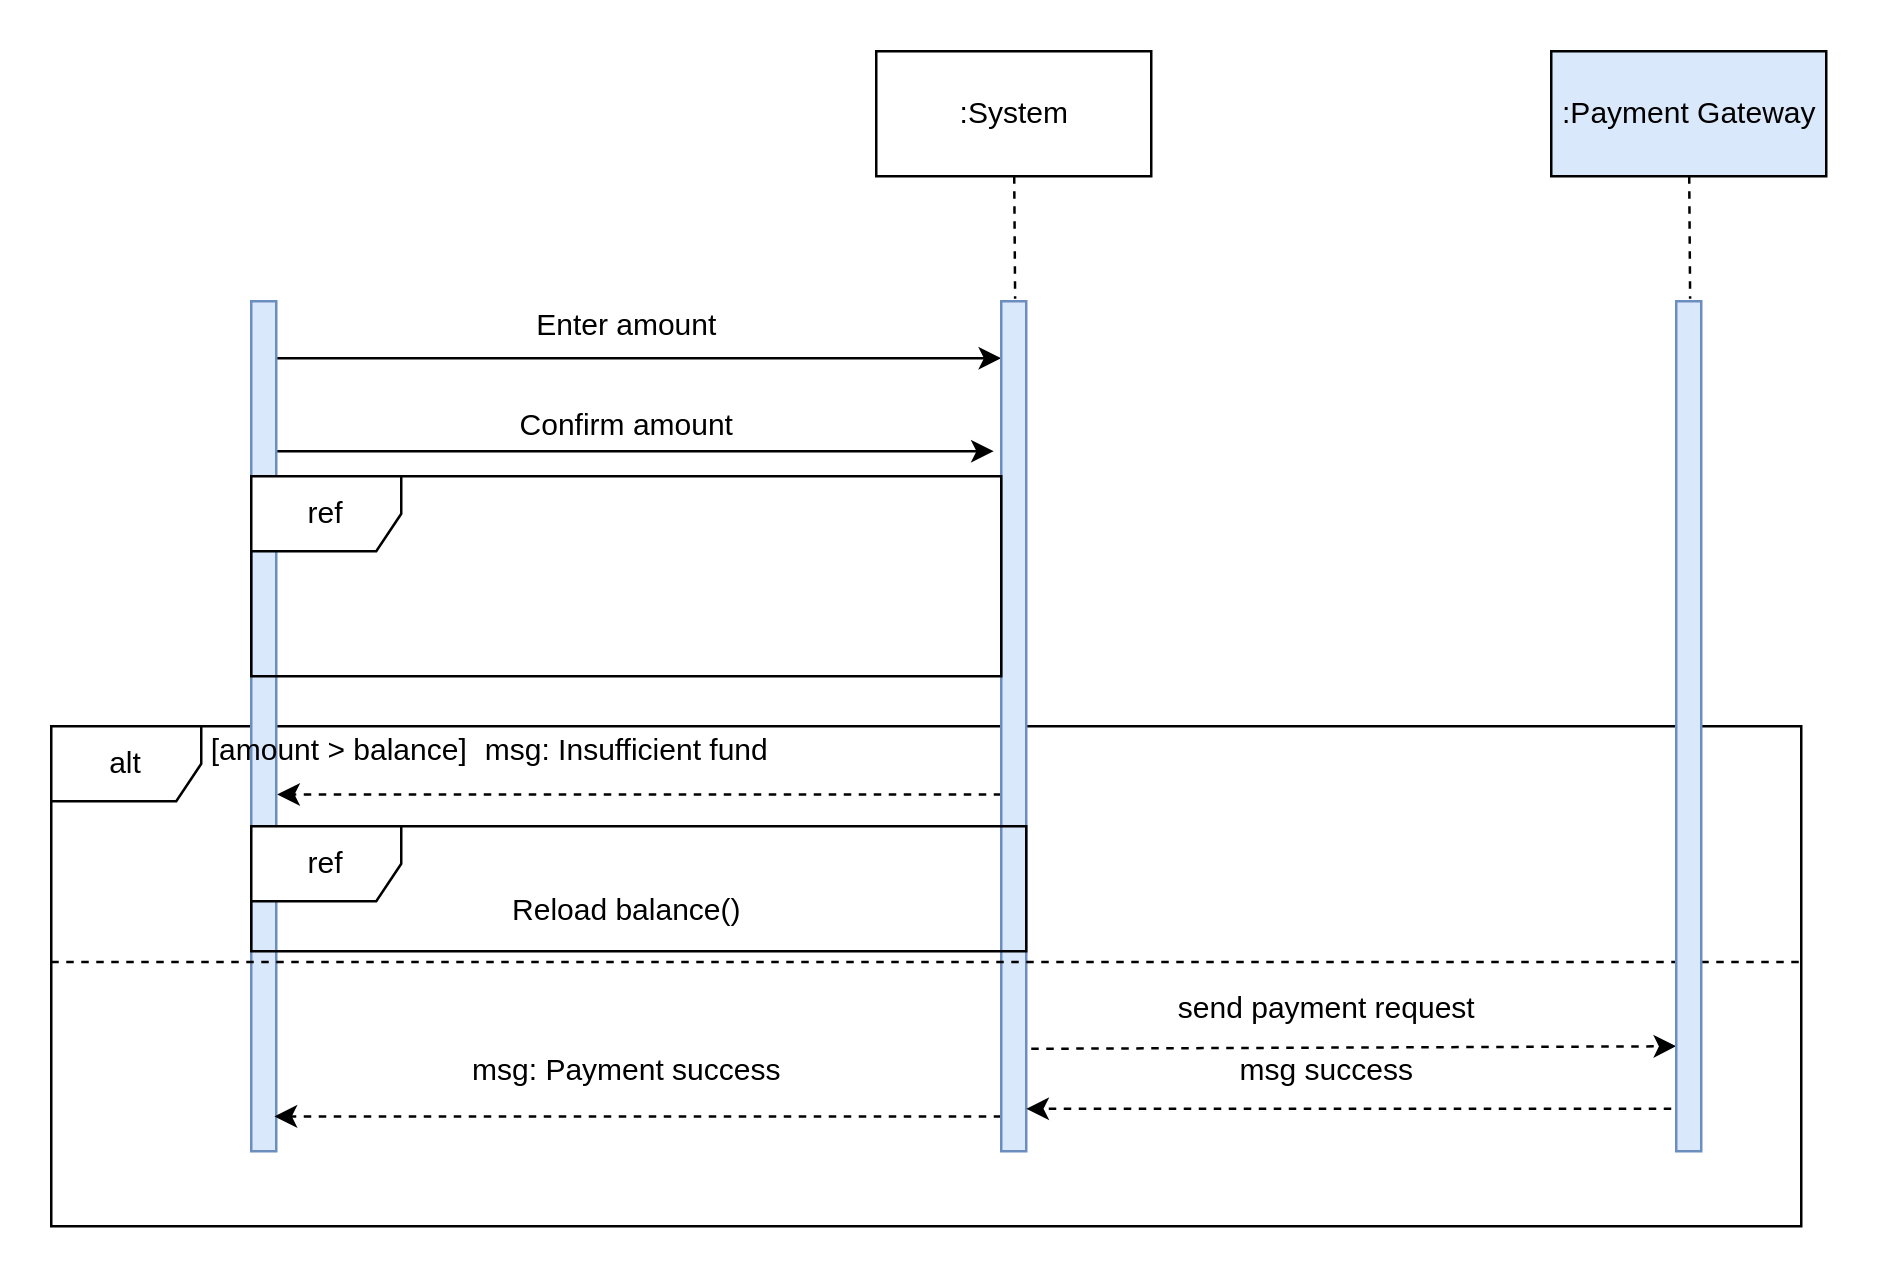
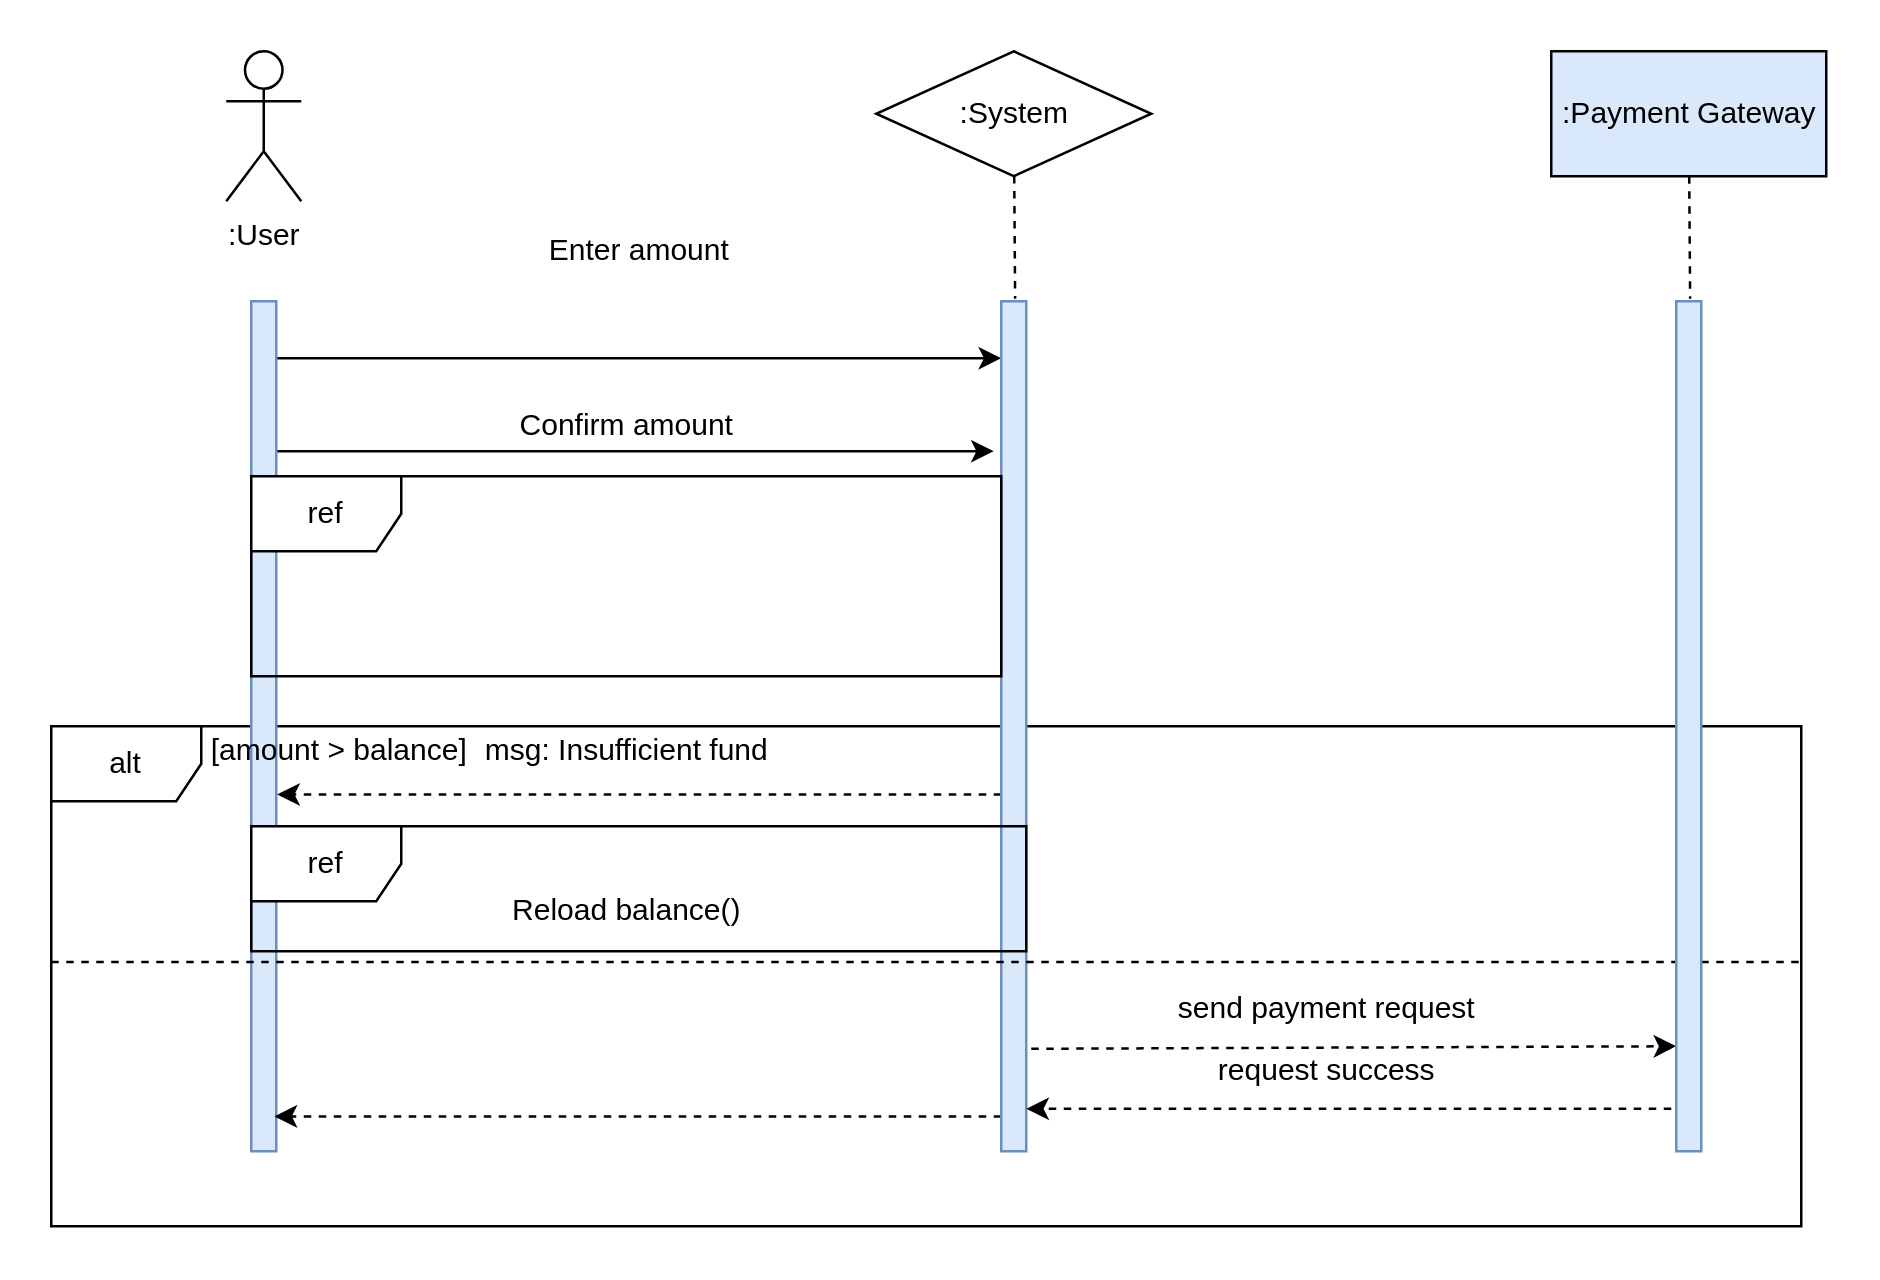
- <mxCell id="12" value=":System" style="html=1;" vertex="1" parent="1"><mxGeometry x="350" y="20" width="110" height="50" as="geometry" /></mxCell>
+ <mxCell id="12" value=":System" style="rhombus;html=1;" vertex="1" parent="1"><mxGeometry x="350" y="20" width="110" height="50" as="geometry" /></mxCell>
+ <mxCell id="3" value=":User" style="shape=umlActor;verticalLabelPosition=bottom;verticalAlign=top;html=1;outlineConnect=0;" vertex="1" parent="1"><mxGeometry x="90" y="20" width="30" height="60" as="geometry" /></mxCell>
- <mxCell id="13" value="Enter amount" style="text;html=1;align=center;verticalAlign=middle;resizable=0;points=[];autosize=1;strokeColor=none;fillColor=none;" vertex="1" parent="1"><mxGeometry x="210" y="120" width="80" height="20" as="geometry" /></mxCell>
+ <mxCell id="13" value="Enter amount" style="text;html=1;align=center;verticalAlign=middle;resizable=0;points=[];autosize=1;strokeColor=none;fillColor=none;" vertex="1" parent="1"><mxGeometry x="215" y="90" width="80" height="20" as="geometry" /></mxCell>
- <mxCell id="16" value="msg: Payment success" style="text;html=1;align=center;verticalAlign=middle;resizable=0;points=[];autosize=1;strokeColor=none;fillColor=none;" vertex="1" parent="1"><mxGeometry x="190" y="418" width="120" height="20" as="geometry" /></mxCell>
- <mxCell id="24" value="msg success" style="text;html=1;align=center;verticalAlign=middle;resizable=0;points=[];autosize=1;strokeColor=none;fillColor=none;" vertex="1" parent="1"><mxGeometry x="475" y="413" width="110" height="30" as="geometry" /></mxCell>
+ <mxCell id="24" value="request success" style="text;html=1;align=center;verticalAlign=middle;resizable=0;points=[];autosize=1;strokeColor=none;fillColor=none;" vertex="1" parent="1"><mxGeometry x="475" y="413" width="110" height="30" as="geometry" /></mxCell>
